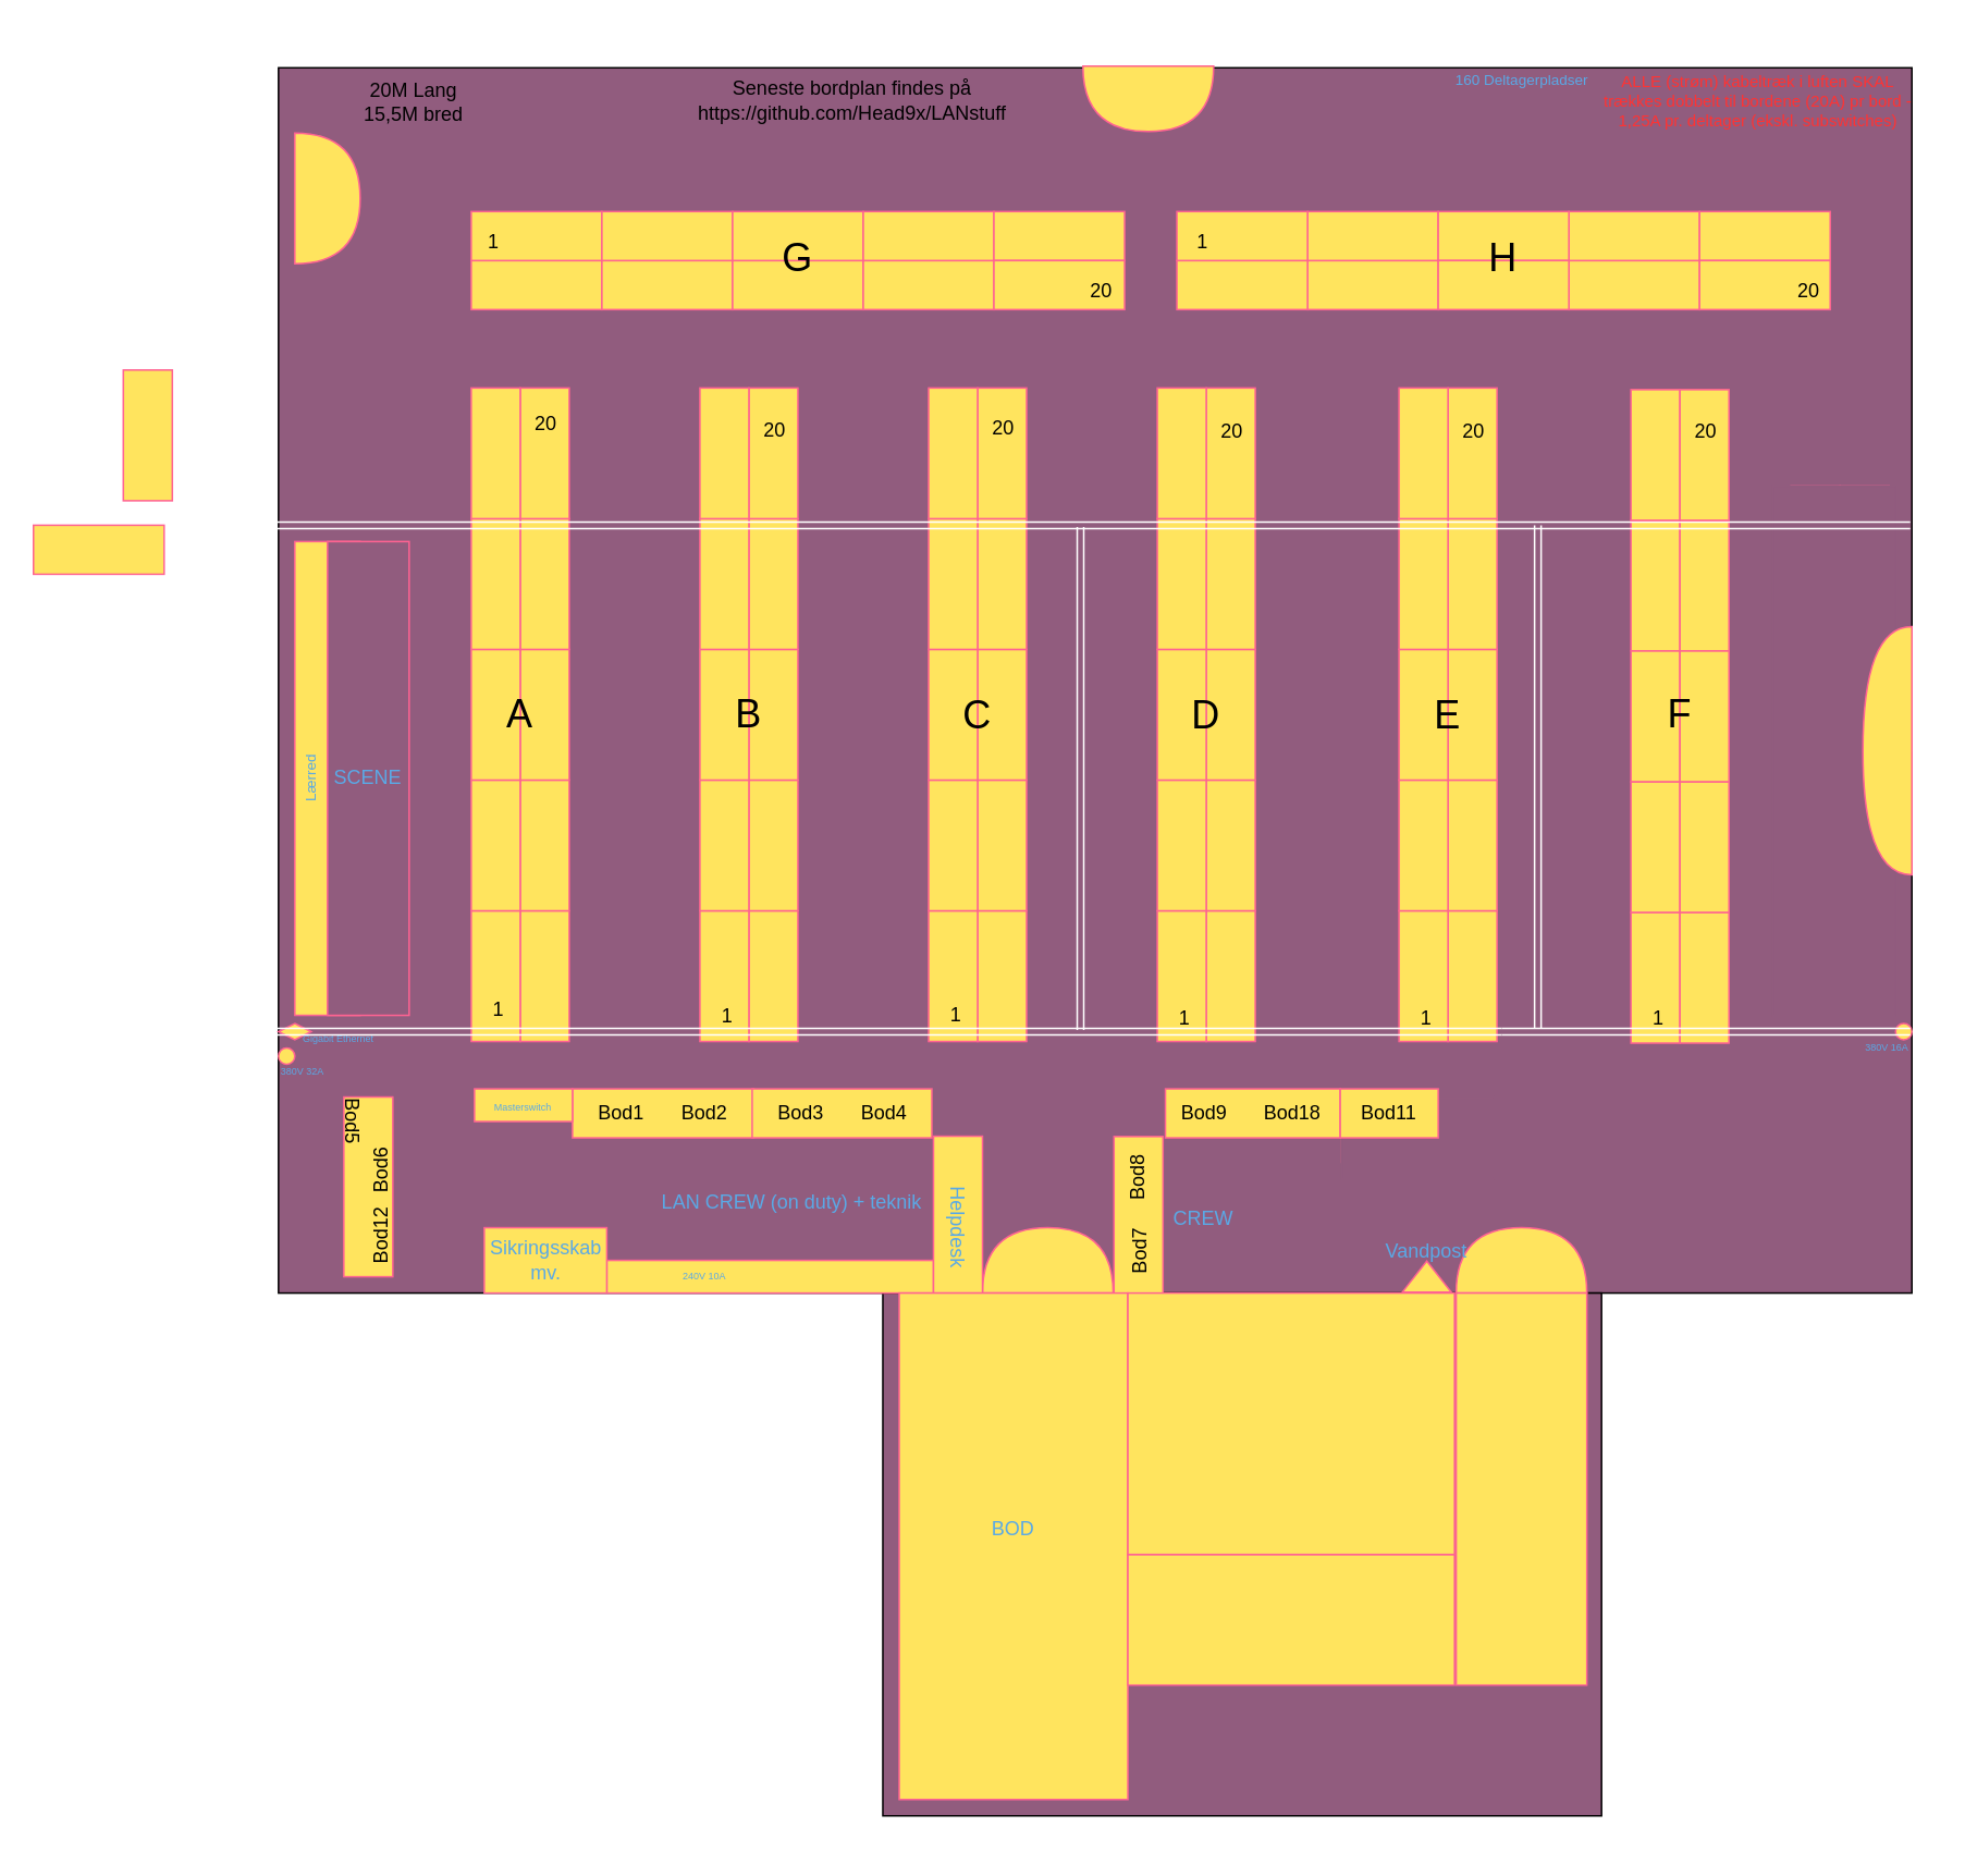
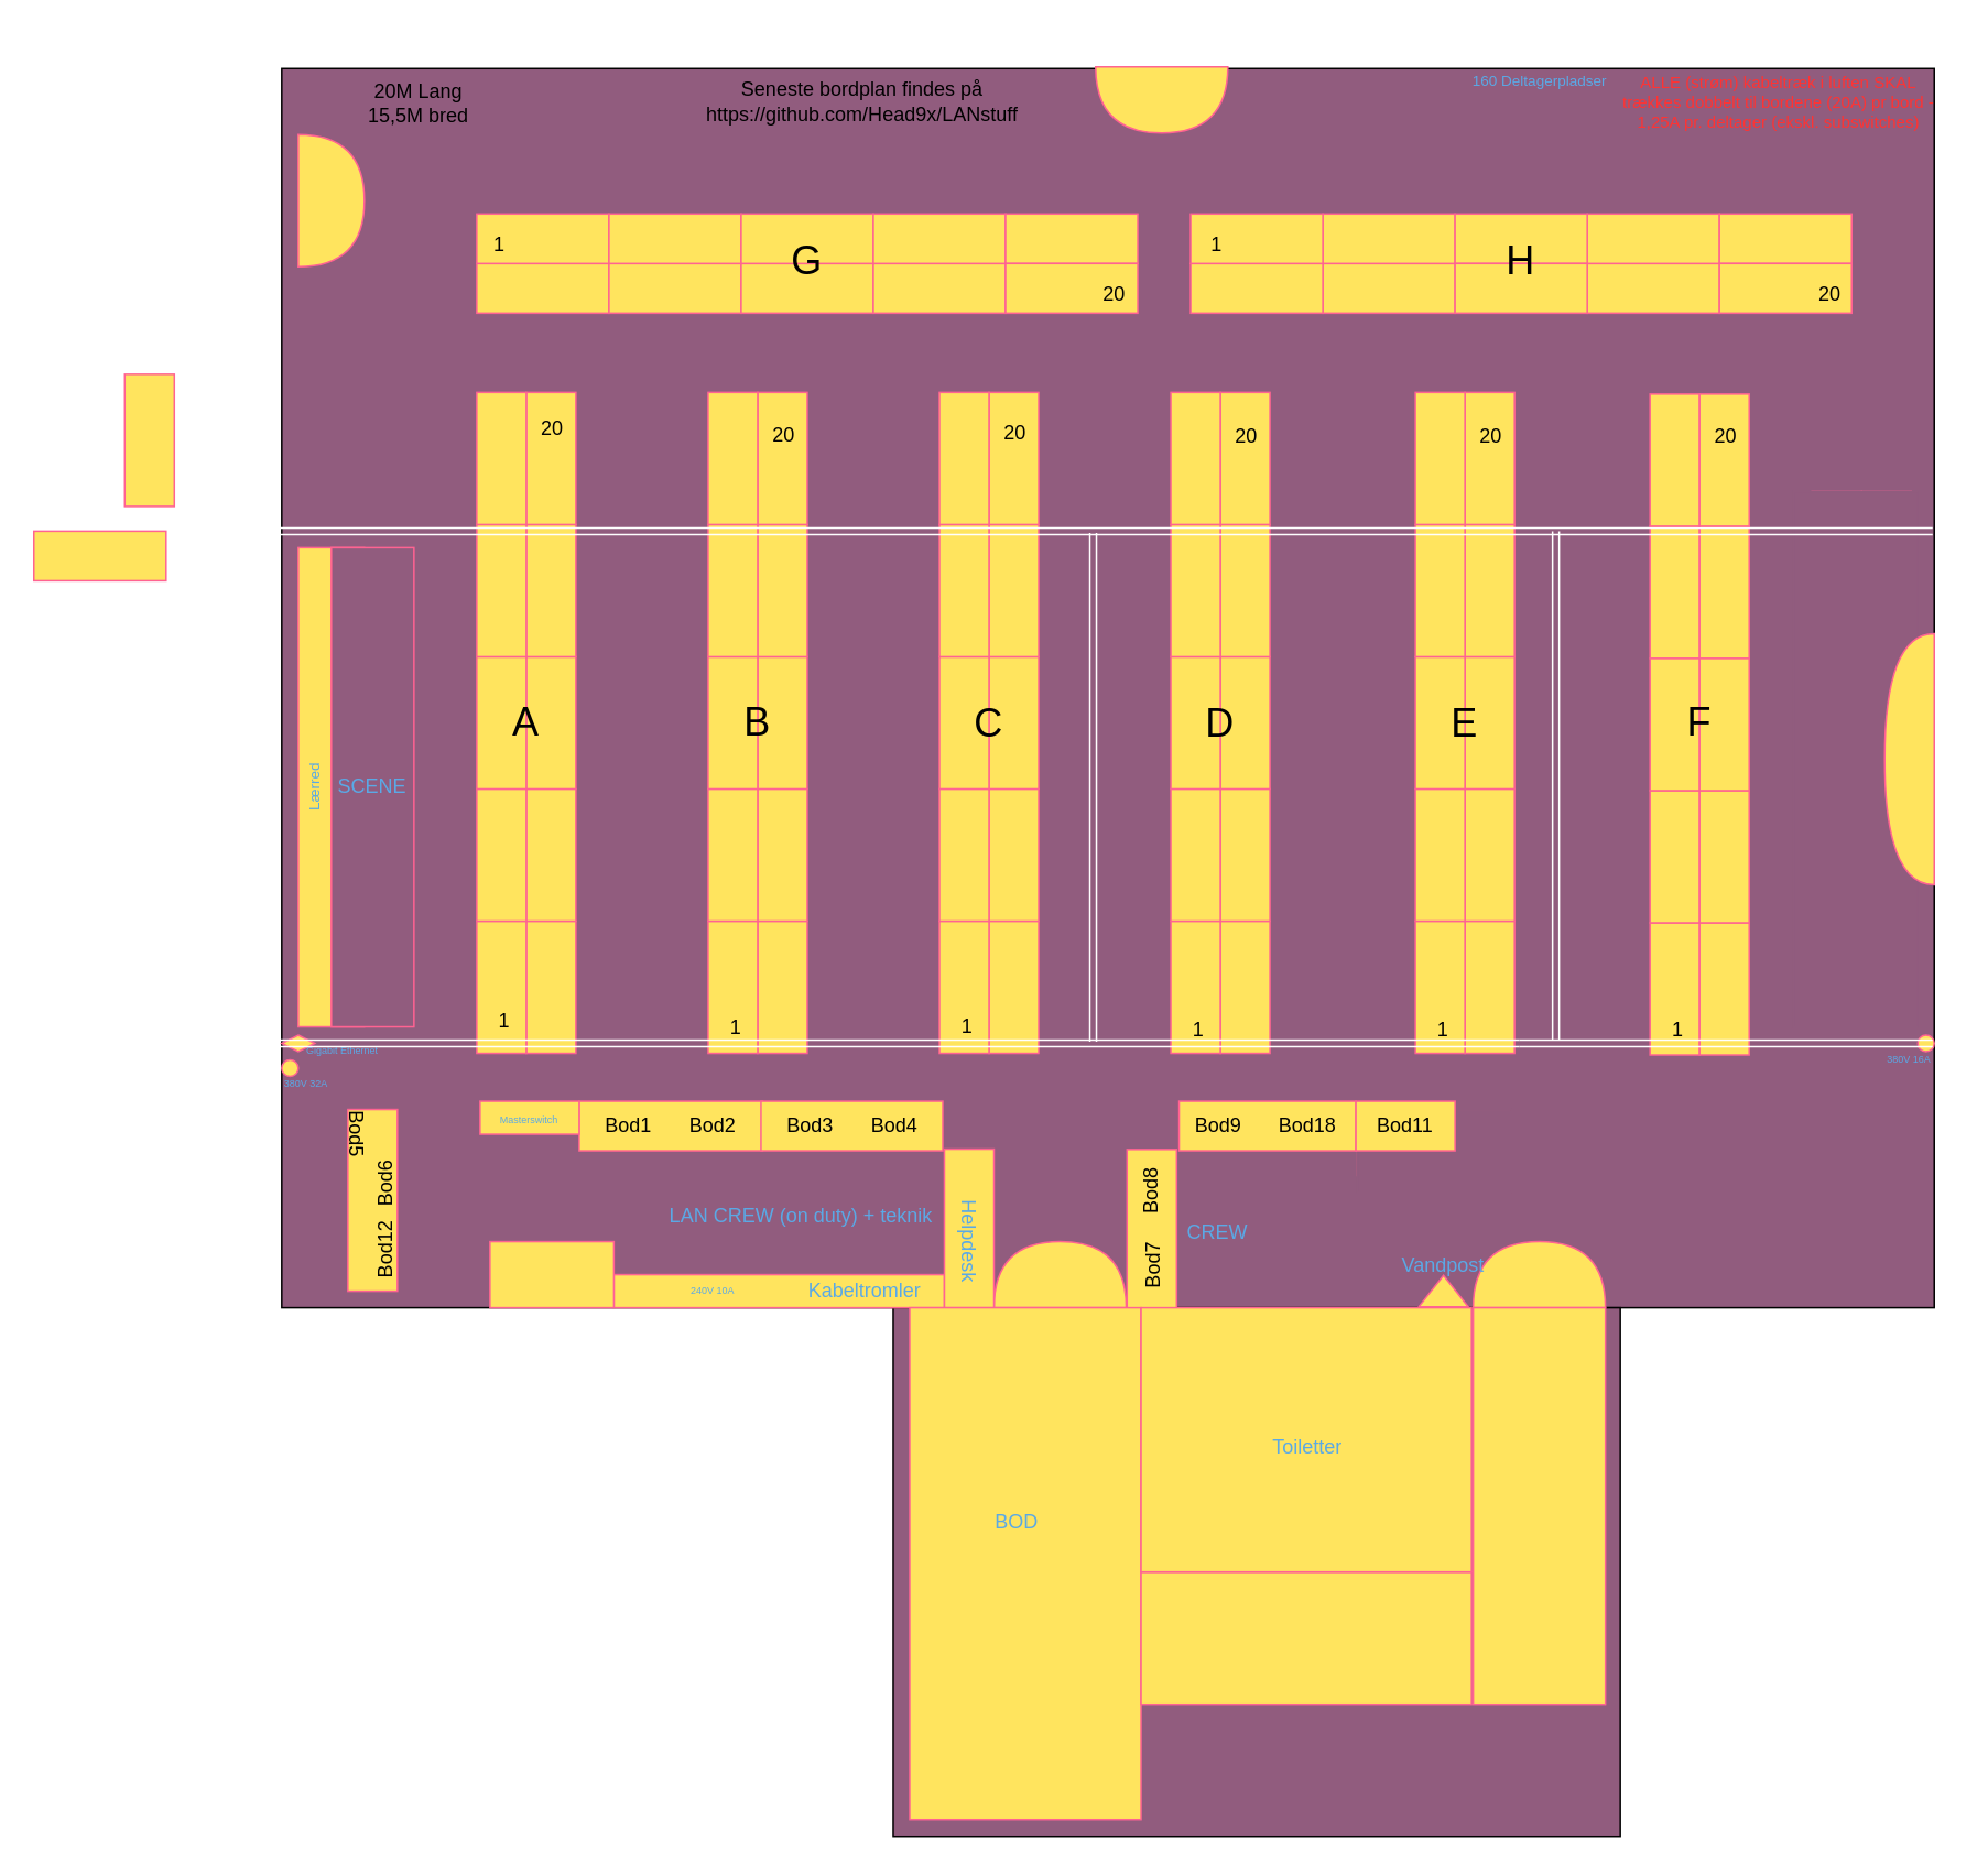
- <mxCell id="63" value="Sikringsskab mv." style="text;html=1;strokeColor=none;fillColor=none;align=center;verticalAlign=middle;whiteSpace=wrap;rounded=0;fontColor=#5AA9E6;" parent="1" vertex="1"><mxGeometry x="304" y="756" width="60" height="30" as="geometry" /></mxCell>
+ <mxCell id="56" value="Kabeltromler" style="text;html=1;strokeColor=none;fillColor=none;align=center;verticalAlign=middle;whiteSpace=wrap;rounded=0;fontColor=#5AA9E6;" parent="1" vertex="1"><mxGeometry x="493" y="771" width="60" height="20" as="geometry" /></mxCell>
+ <mxCell id="71" value="Toiletter" style="text;html=1;strokeColor=none;fillColor=none;align=center;verticalAlign=middle;whiteSpace=wrap;rounded=0;fontColor=#5AA9E6;" parent="1" vertex="1"><mxGeometry x="761" y="861" width="60" height="30" as="geometry" /></mxCell>
- <mxCell id="67" value="BOD" style="text;html=1;strokeColor=none;fillColor=none;align=center;verticalAlign=middle;whiteSpace=wrap;rounded=0;fontColor=#5AA9E6;" parent="1" vertex="1"><mxGeometry x="590" y="921" width="60" height="30" as="geometry" /></mxCell>
+ <mxCell id="67" value="BOD" style="text;html=1;strokeColor=none;fillColor=none;align=center;verticalAlign=middle;whiteSpace=wrap;rounded=0;fontColor=#5AA9E6;" parent="1" vertex="1"><mxGeometry x="585" y="906" width="60" height="30" as="geometry" /></mxCell>
